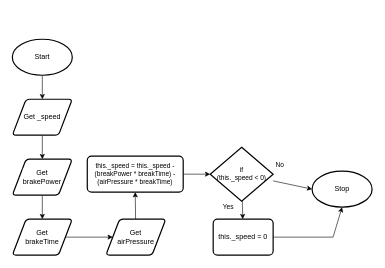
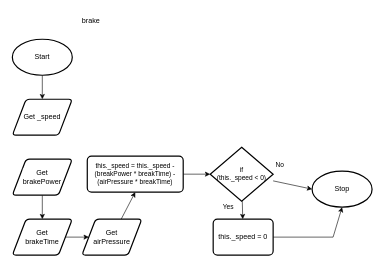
+ <mxCell id="8" value="brake" style="text;html=1;align=center;verticalAlign=middle;resizable=0;points=[];autosize=1;strokeColor=none;fillColor=none;" vertex="1" parent="1"><mxGeometry x="126" y="20" width="50" height="30" as="geometry" /></mxCell>
- <mxCell id="9" style="edgeStyle=none;html=1;" edge="1" parent="1" source="10" target="16"><mxGeometry relative="1" as="geometry" /></mxCell>
- <mxCell id="12" value="Get&lt;br style=&quot;font-size: 12px;&quot;&gt;airPressure" style="shape=parallelogram;html=1;strokeWidth=2;perimeter=parallelogramPerimeter;whiteSpace=wrap;rounded=1;arcSize=12;size=0.23;fontSize=12;labelBackgroundColor=default;" vertex="1" parent="1"><mxGeometry x="176" y="365" width="100" height="60" as="geometry" /></mxCell>
+ <mxCell id="12" value="Get&lt;br style=&quot;font-size: 12px;&quot;&gt;airPressure" style="shape=parallelogram;html=1;strokeWidth=2;perimeter=parallelogramPerimeter;whiteSpace=wrap;rounded=1;arcSize=12;size=0.23;fontSize=12;labelBackgroundColor=default;" vertex="1" parent="1"><mxGeometry x="136" y="365" width="100" height="60" as="geometry" /></mxCell>
